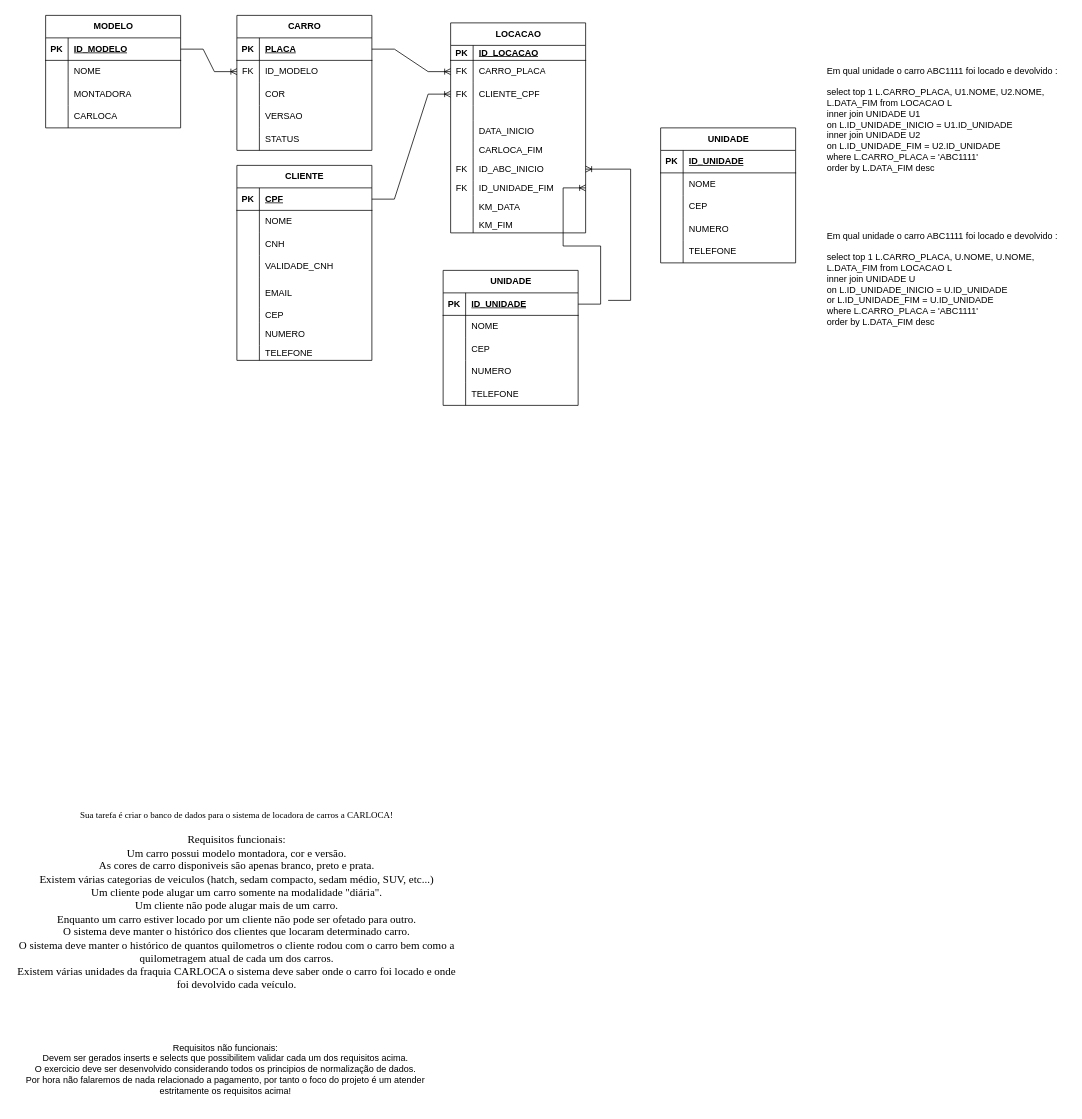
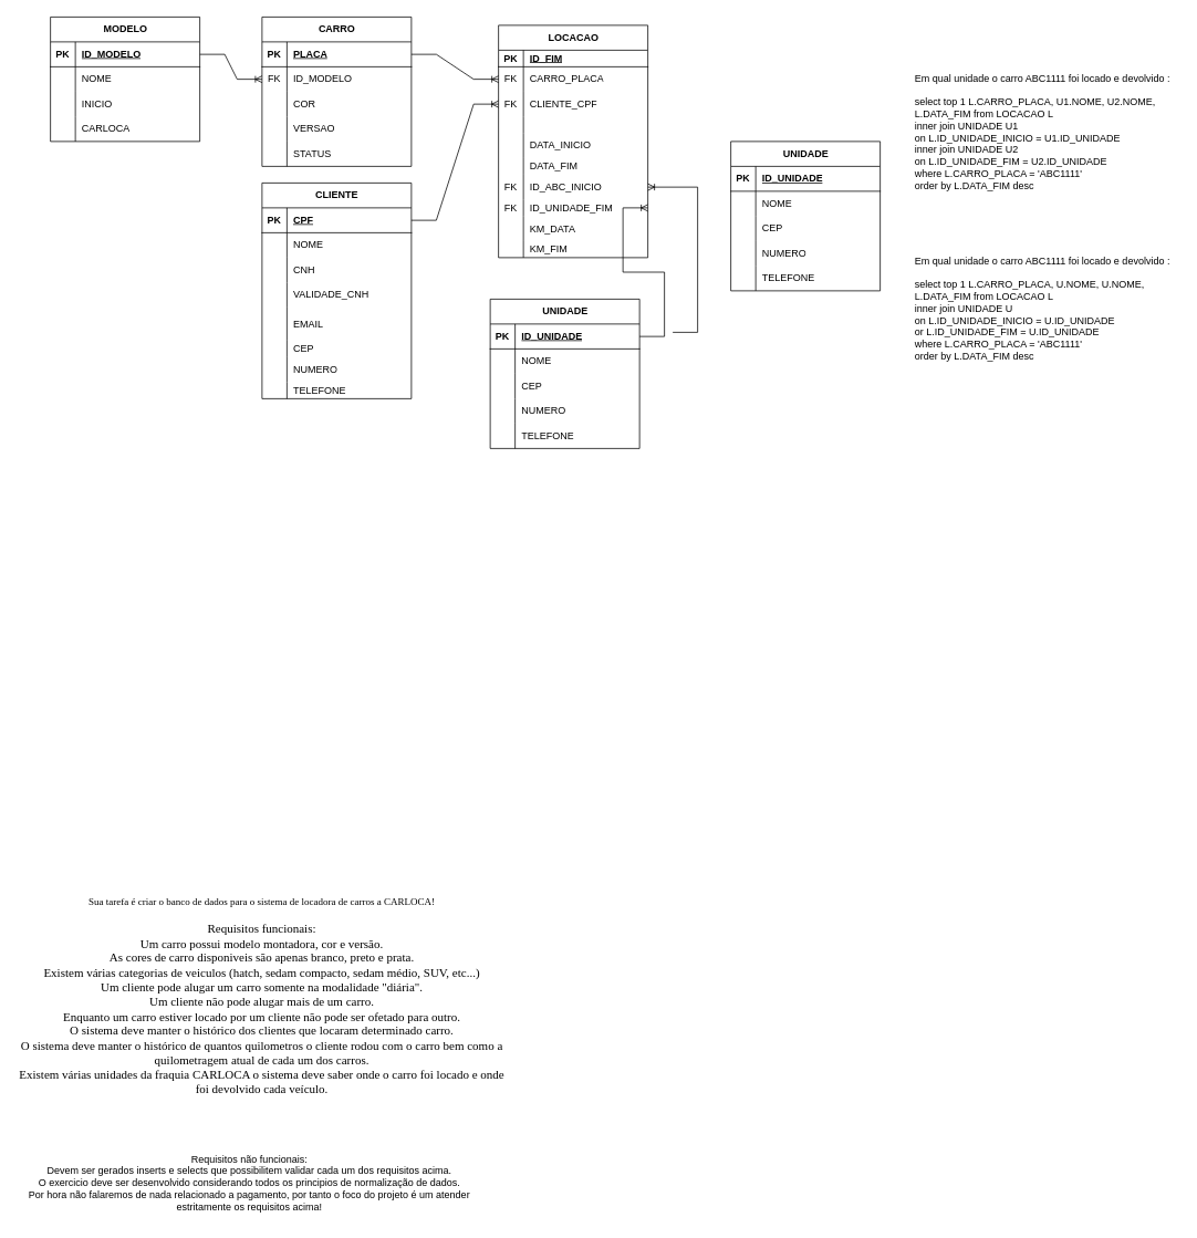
- <mxCell id="77" value="ID_LOCACAO" style="shape=partialRectangle;connectable=0;fillColor=none;top=0;left=0;bottom=0;right=0;align=left;spacingLeft=6;fontStyle=5;overflow=hidden;whiteSpace=wrap;html=1;" vertex="1" parent="75"><mxGeometry x="30" width="150" height="20" as="geometry"><mxRectangle width="150" height="20" as="alternateBounds" /></mxGeometry></mxCell>
+ <mxCell id="77" value="ID_FIM" style="shape=partialRectangle;connectable=0;fillColor=none;top=0;left=0;bottom=0;right=0;align=left;spacingLeft=6;fontStyle=5;overflow=hidden;whiteSpace=wrap;html=1;" vertex="1" parent="75"><mxGeometry x="30" width="150" height="20" as="geometry"><mxRectangle width="150" height="20" as="alternateBounds" /></mxGeometry></mxCell>
- <mxCell id="13" value="MONTADORA" style="shape=partialRectangle;connectable=0;fillColor=none;top=0;left=0;bottom=0;right=0;align=left;spacingLeft=6;overflow=hidden;whiteSpace=wrap;html=1;" vertex="1" parent="11"><mxGeometry x="30" width="150" height="30" as="geometry"><mxRectangle width="150" height="30" as="alternateBounds" /></mxGeometry></mxCell>
+ <mxCell id="13" value="INICIO" style="shape=partialRectangle;connectable=0;fillColor=none;top=0;left=0;bottom=0;right=0;align=left;spacingLeft=6;overflow=hidden;whiteSpace=wrap;html=1;" vertex="1" parent="11"><mxGeometry x="30" width="150" height="30" as="geometry"><mxRectangle width="150" height="30" as="alternateBounds" /></mxGeometry></mxCell>
- <mxCell id="92" value="CARLOCA_FIM" style="shape=partialRectangle;connectable=0;fillColor=none;top=0;left=0;bottom=0;right=0;align=left;spacingLeft=6;overflow=hidden;whiteSpace=wrap;html=1;" vertex="1" parent="90"><mxGeometry x="30" width="150" height="20" as="geometry"><mxRectangle width="150" height="20" as="alternateBounds" /></mxGeometry></mxCell>
+ <mxCell id="92" value="DATA_FIM" style="shape=partialRectangle;connectable=0;fillColor=none;top=0;left=0;bottom=0;right=0;align=left;spacingLeft=6;overflow=hidden;whiteSpace=wrap;html=1;" vertex="1" parent="90"><mxGeometry x="30" width="150" height="20" as="geometry"><mxRectangle width="150" height="20" as="alternateBounds" /></mxGeometry></mxCell>
